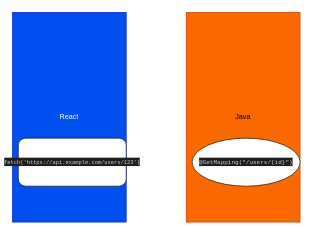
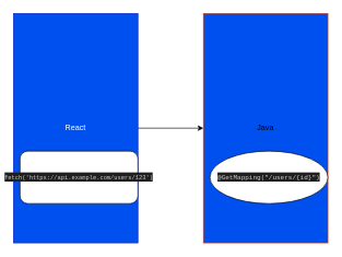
+ <mxCell id="2" value="" style="edgeStyle=none;html=1;" edge="1" parent="1" source="3" target="4"><mxGeometry relative="1" as="geometry" /></mxCell>
- <mxCell id="4" value="Java" style="rounded=0;whiteSpace=wrap;html=1;fillColor=#fa6800;fontColor=#000000;strokeColor=#C73500;" vertex="1" parent="1"><mxGeometry x="310" y="20" width="190" height="350" as="geometry" /></mxCell>
+ <mxCell id="4" value="Java" style="rounded=0;whiteSpace=wrap;html=1;fillColor=#0050ef;fontColor=#000000;strokeColor=#C73500;" vertex="1" parent="1"><mxGeometry x="310" y="20" width="190" height="350" as="geometry" /></mxCell>
